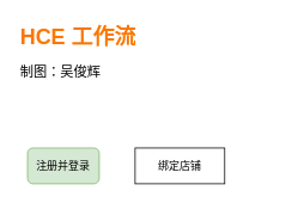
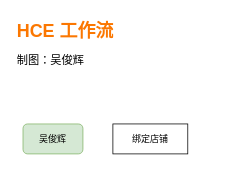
- <mxCell id="2" value="注册并登录" style="rounded=1;whiteSpace=wrap;html=1;fillColor=#d5e8d4;strokeColor=#82b366;" parent="1" vertex="1"><mxGeometry x="30" y="165" width="80" height="40" as="geometry" /></mxCell>
+ <mxCell id="2" value="吴俊辉" style="rounded=1;whiteSpace=wrap;html=1;fillColor=#d5e8d4;strokeColor=#82b366;" parent="1" vertex="1"><mxGeometry x="30" y="165" width="80" height="40" as="geometry" /></mxCell>
